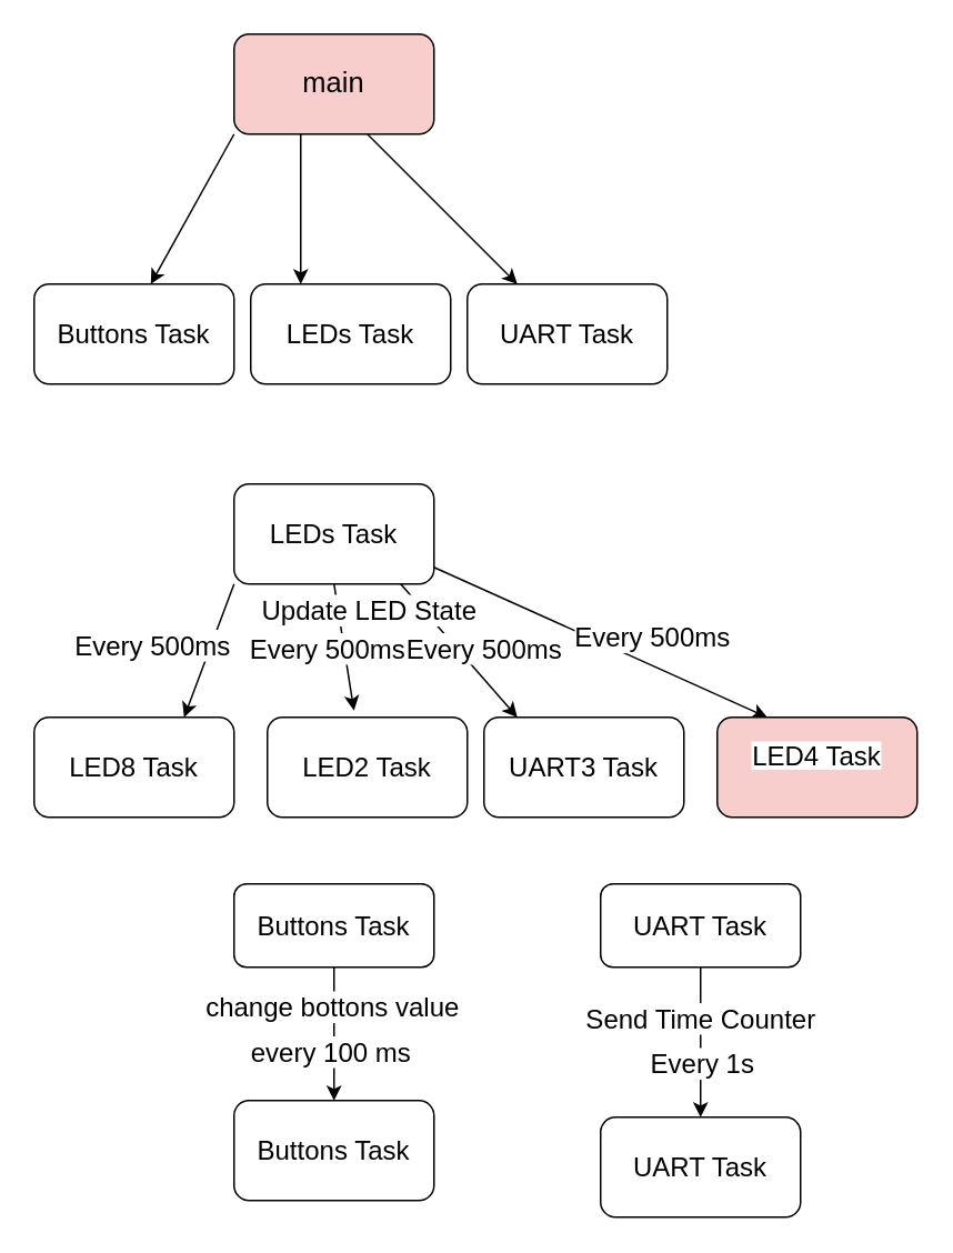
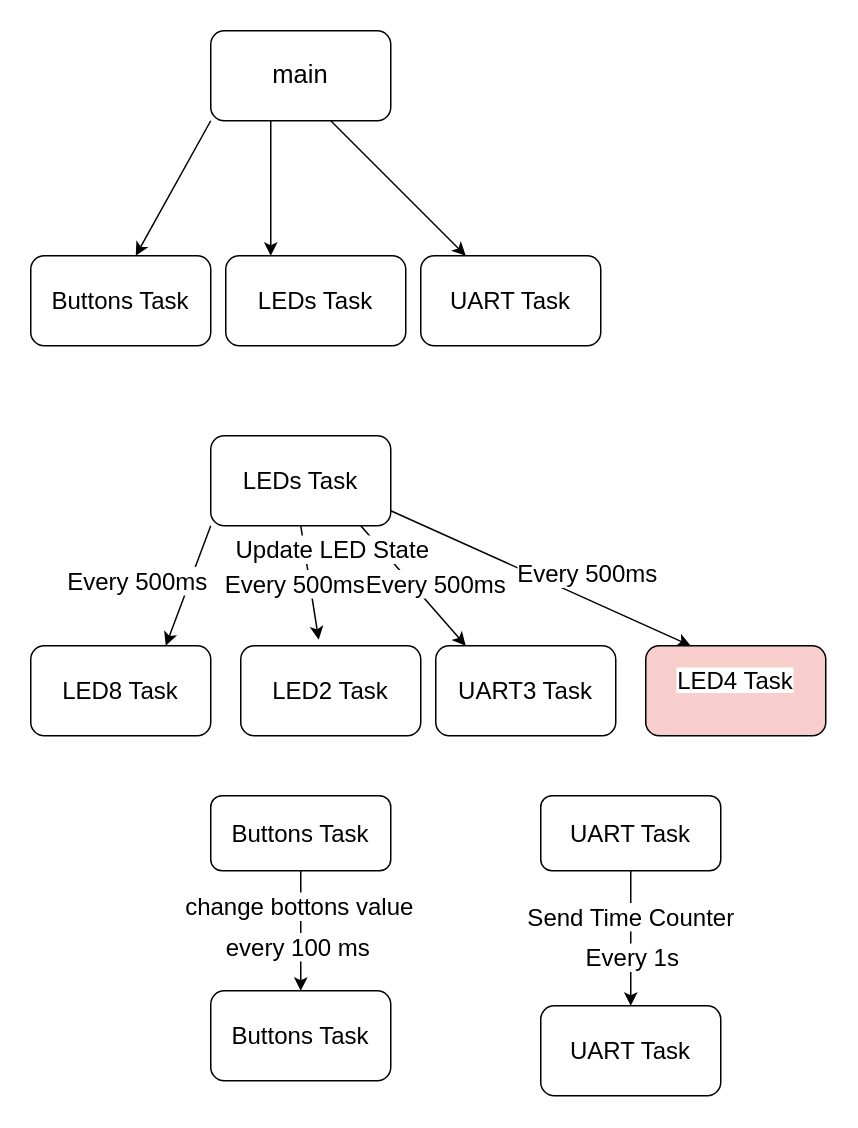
- <mxCell id="2" value="&lt;font style=&quot;font-size: 17px;&quot;&gt;main&lt;/font&gt;" style="rounded=1;whiteSpace=wrap;html=1;fillColor=#f8cecc;" vertex="1" parent="1"><mxGeometry x="140" y="20" width="120" height="60" as="geometry" /></mxCell>
+ <mxCell id="2" value="&lt;font style=&quot;font-size: 17px;&quot;&gt;main&lt;/font&gt;" style="rounded=1;whiteSpace=wrap;html=1;" vertex="1" parent="1"><mxGeometry x="140" y="20" width="120" height="60" as="geometry" /></mxCell>
